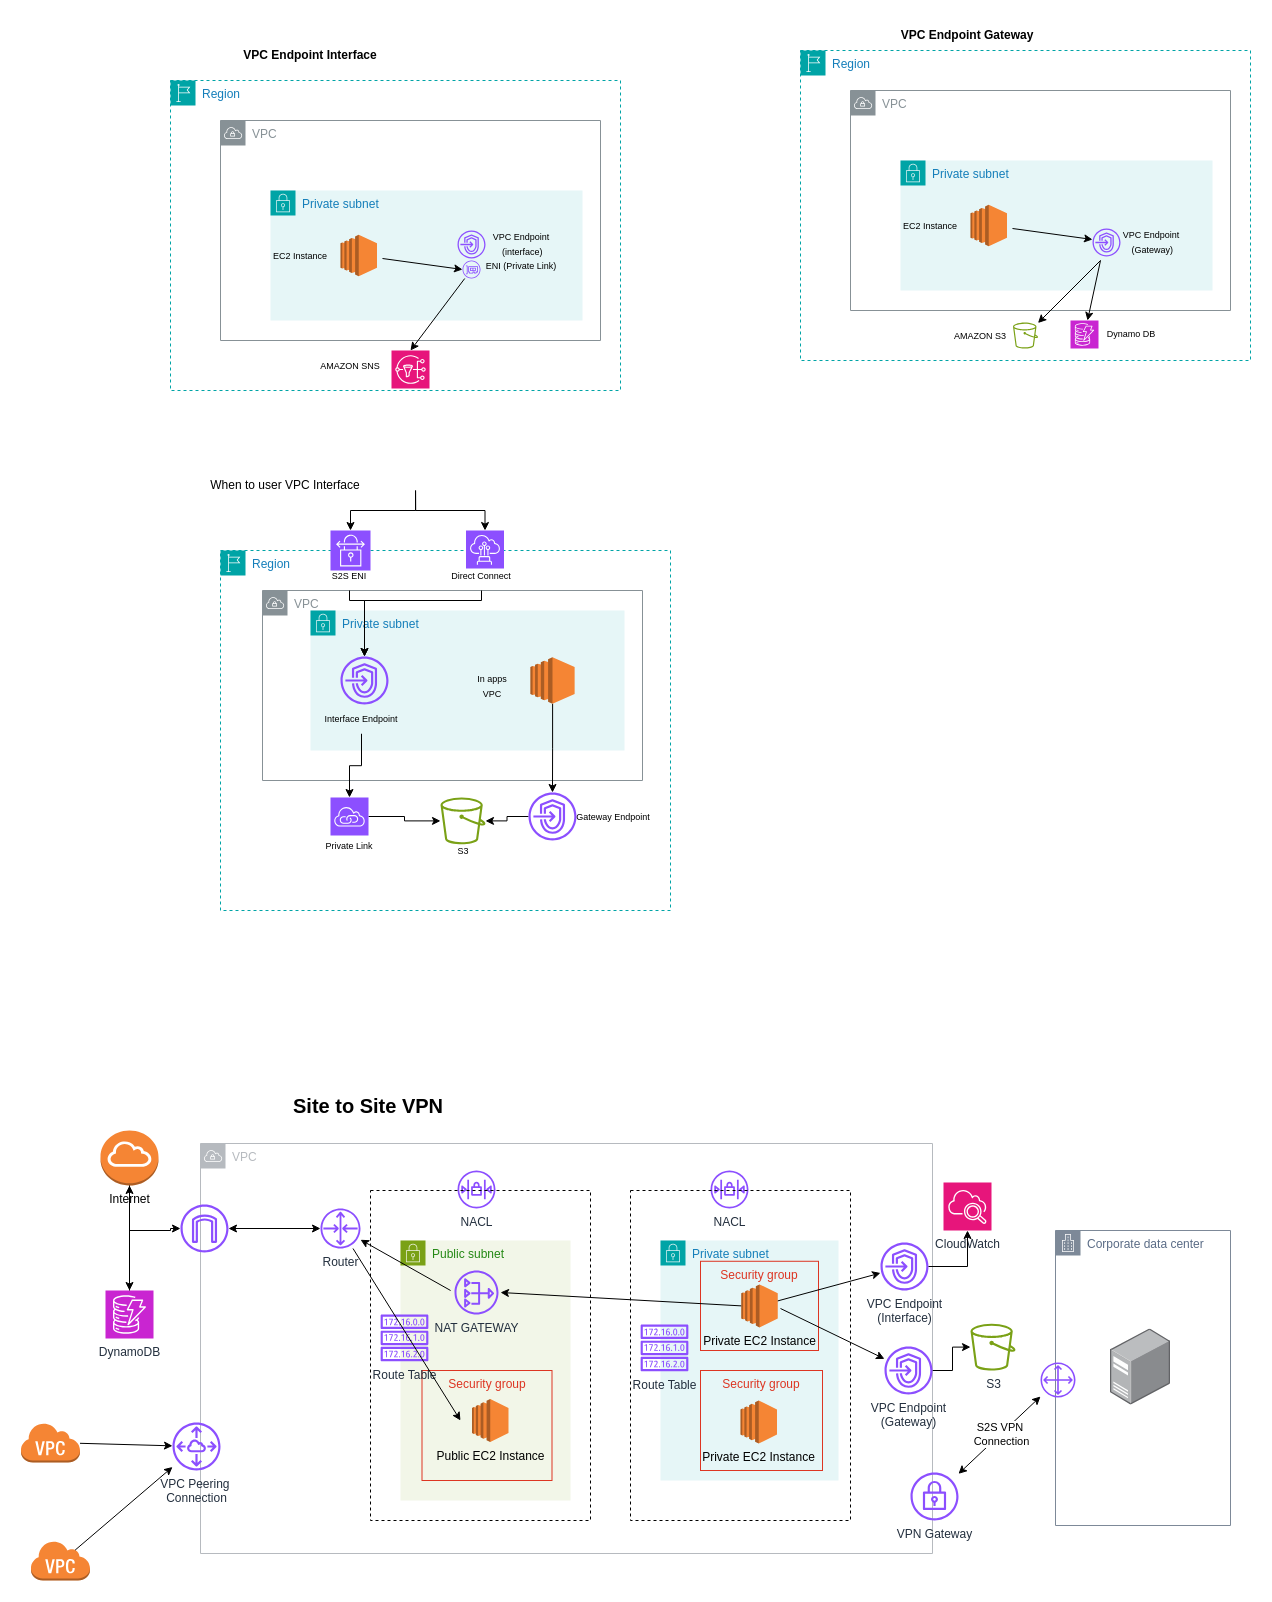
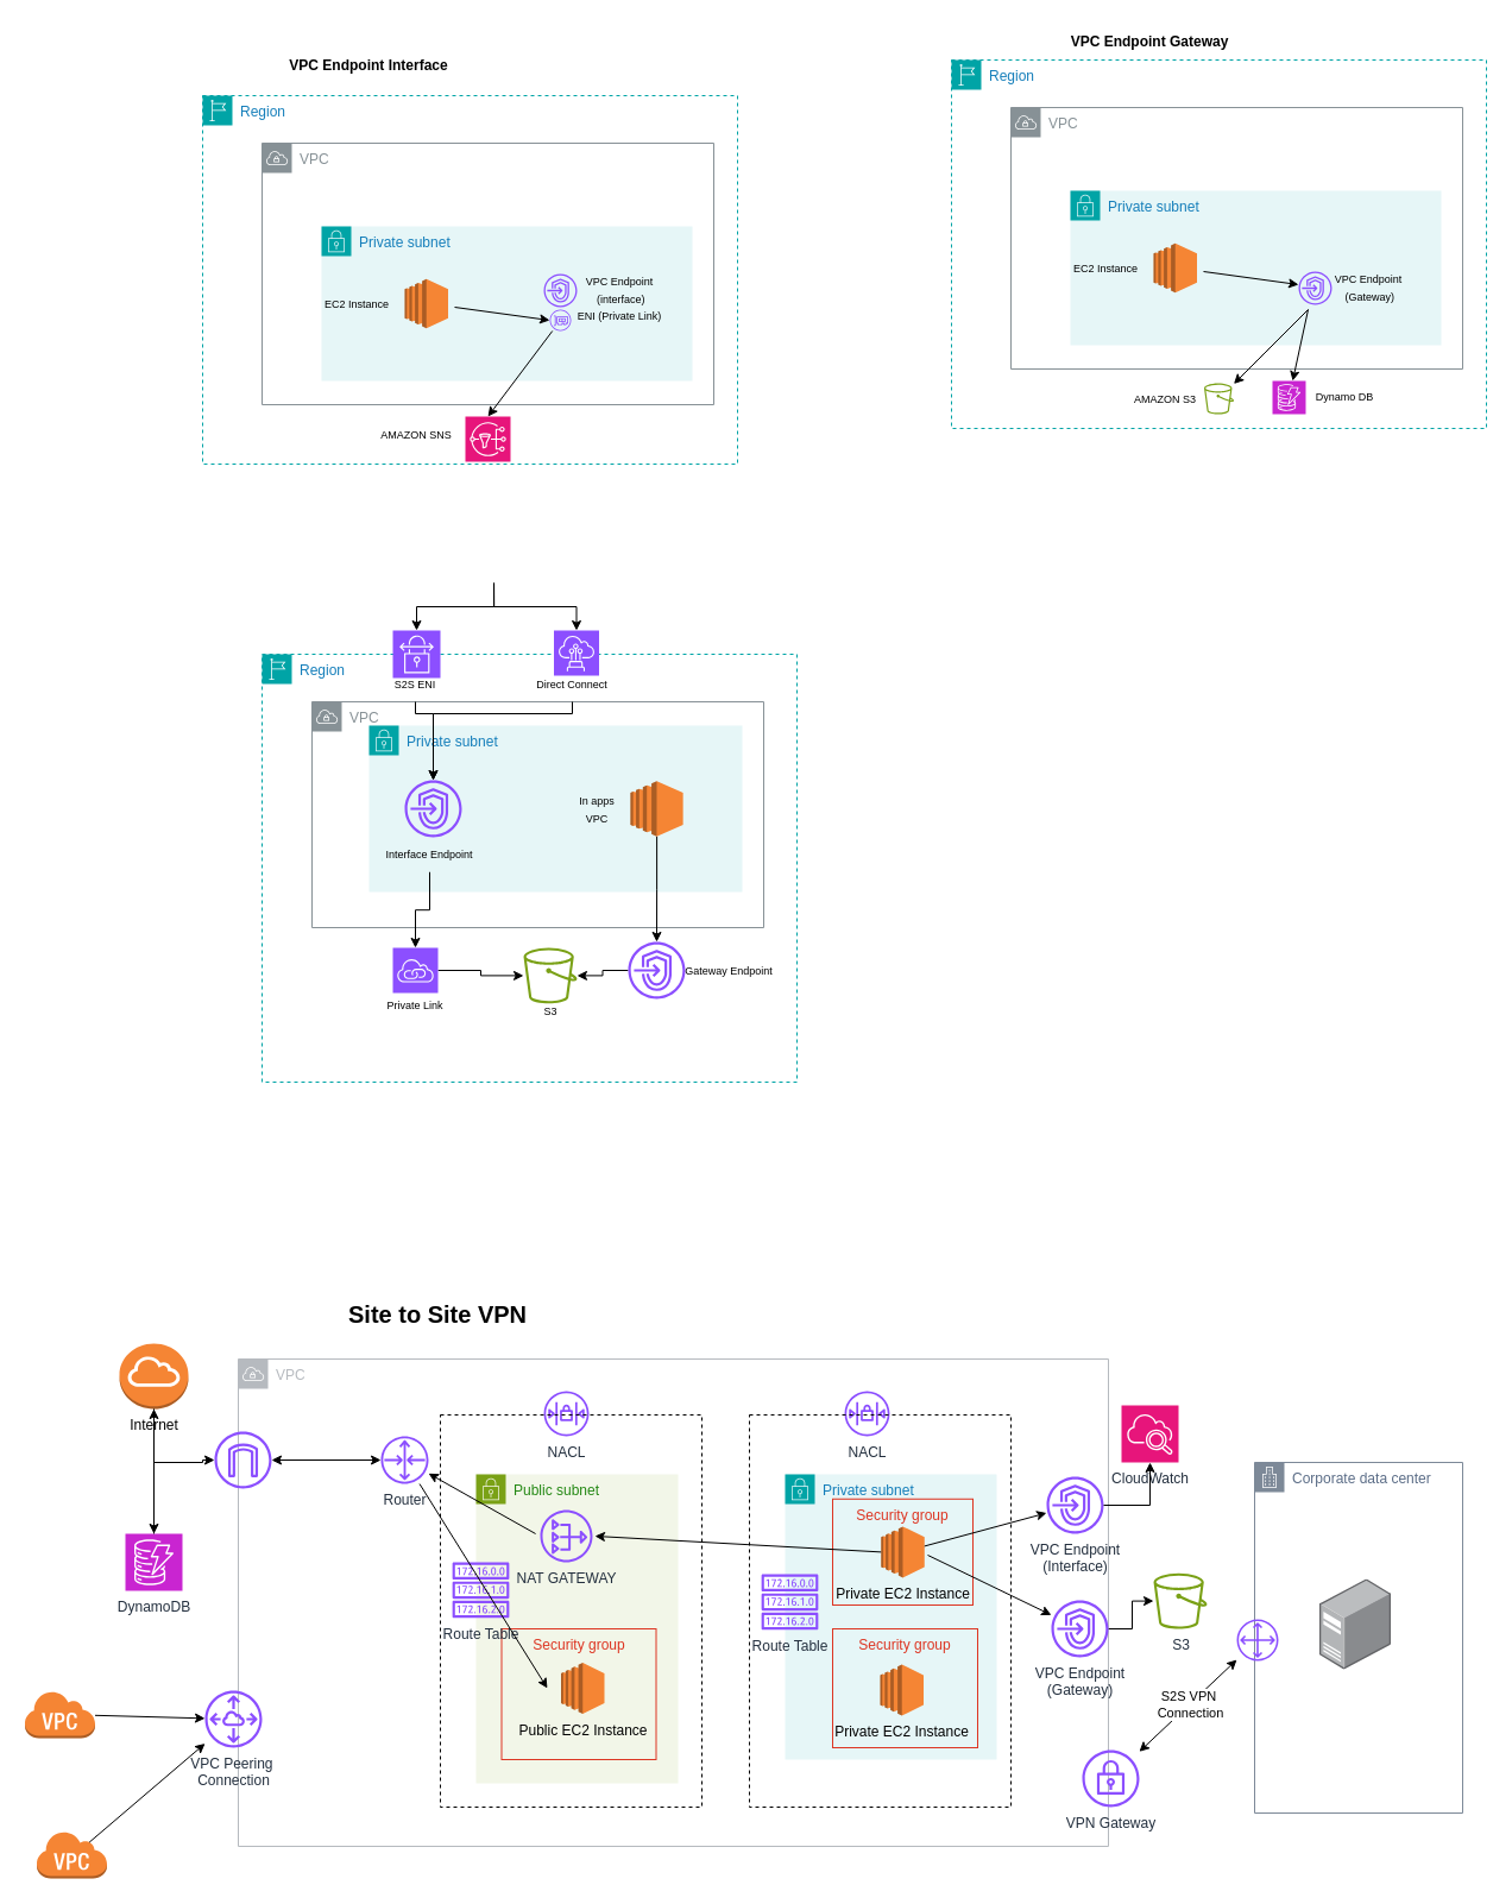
- <mxCell id="57" value="When to user VPC Interface" style="text;html=1;align=center;verticalAlign=middle;whiteSpace=wrap;rounded=0;" vertex="1" parent="1"><mxGeometry x="170" y="470" width="230" height="30" as="geometry" /></mxCell>
- <mxCell id="41" value="&lt;font style=&quot;font-size: 9px;&quot;&gt;In apps VPC&lt;/font&gt;" style="text;html=1;align=center;verticalAlign=middle;whiteSpace=wrap;rounded=0;" vertex="1" parent="34"><mxGeometry x="246" y="120" width="52" height="30" as="geometry" /></mxCell>
+ <mxCell id="41" value="&lt;font style=&quot;font-size: 9px;&quot;&gt;In apps VPC&lt;/font&gt;" style="text;html=1;align=center;verticalAlign=middle;whiteSpace=wrap;rounded=0;" vertex="1" parent="34"><mxGeometry x="256" y="115" width="52" height="30" as="geometry" /></mxCell>
